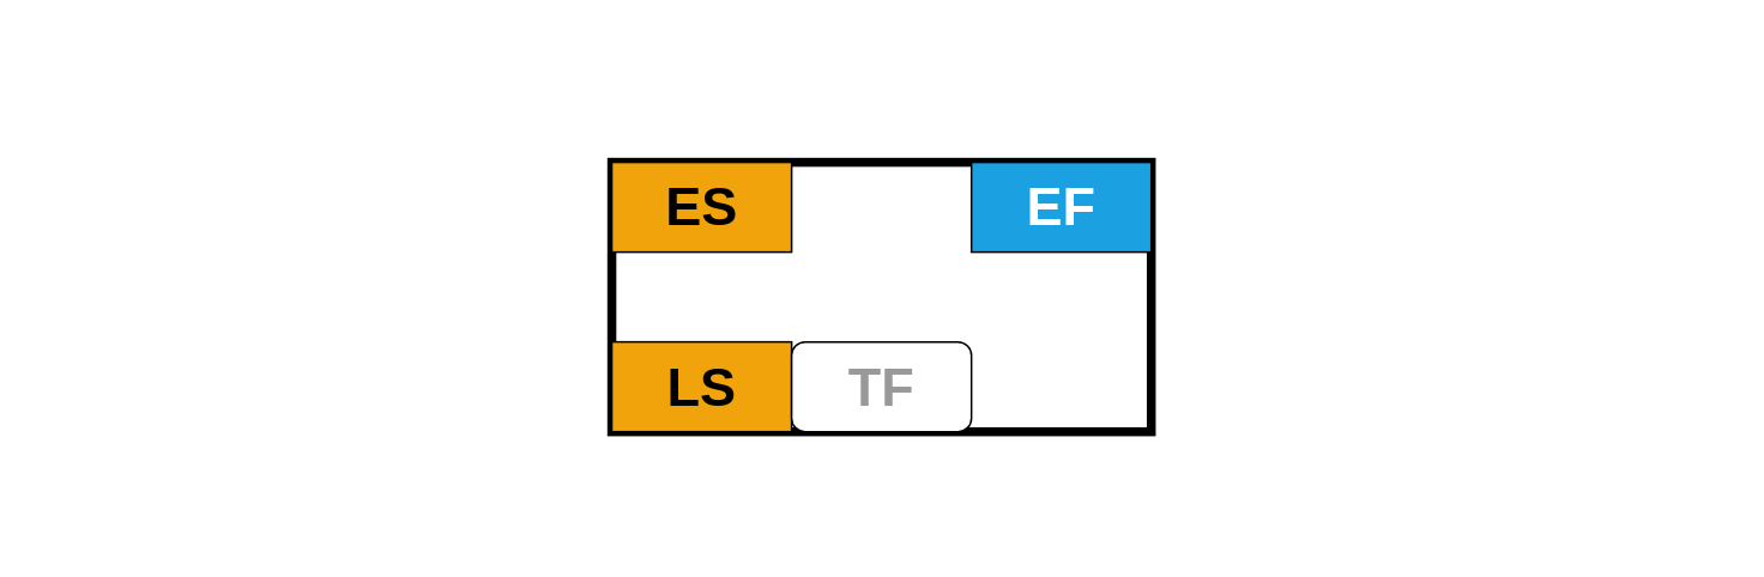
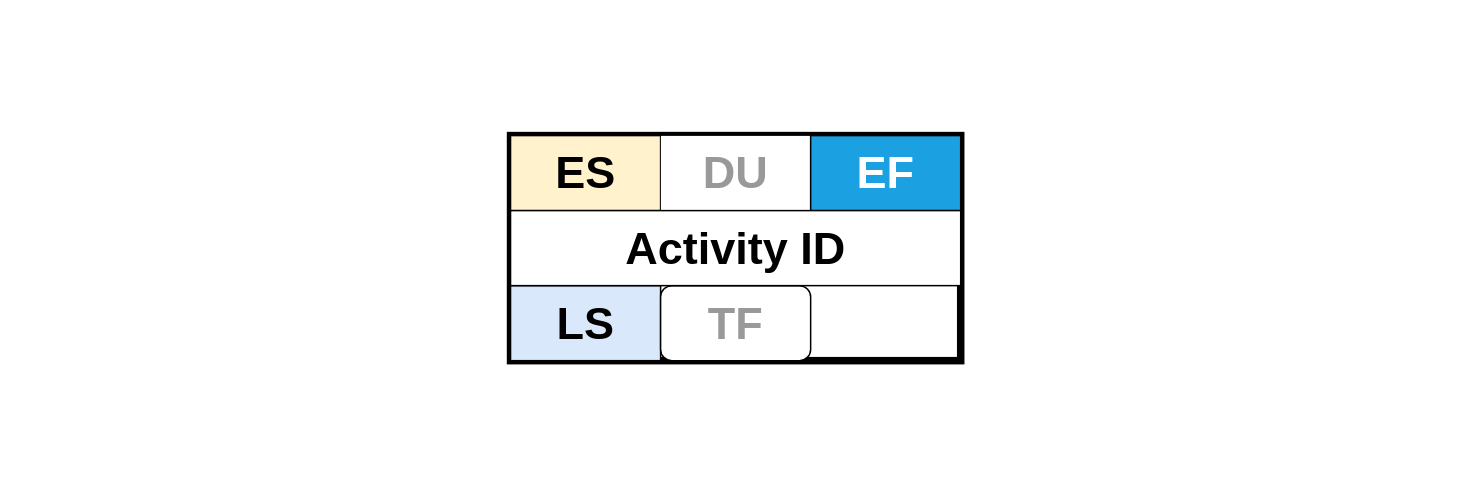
- <mxCell id="4" value="&lt;font style=&quot;font-size: 60px;&quot;&gt;&lt;b&gt;ES&lt;/b&gt;&lt;/font&gt;" style="rounded=0;whiteSpace=wrap;html=1;fillColor=#f0a30a;strokeColor=default;fontColor=#000000;strokeWidth=2;" parent="1" vertex="1"><mxGeometry x="680" y="180" width="200" height="100" as="geometry" /></mxCell>
+ <mxCell id="4" value="&lt;font style=&quot;font-size: 60px;&quot;&gt;&lt;b&gt;ES&lt;/b&gt;&lt;/font&gt;" style="rounded=0;whiteSpace=wrap;html=1;fillColor=#fff2cc;strokeColor=default;fontColor=#000000;strokeWidth=2;" parent="1" vertex="1"><mxGeometry x="680" y="180" width="200" height="100" as="geometry" /></mxCell>
+ <mxCell id="5" value="&lt;font color=&quot;#999999&quot; style=&quot;font-size: 60px;&quot;&gt;&lt;b&gt;DU&lt;/b&gt;&lt;/font&gt;" style="rounded=0;whiteSpace=wrap;html=1;fillColor=default;" parent="1" vertex="1"><mxGeometry x="880" y="180" width="200" height="100" as="geometry" /></mxCell>
+ <mxCell id="9" value="&lt;b style=&quot;color: rgb(0, 0, 0);&quot;&gt;Activity ID&lt;/b&gt;" style="rounded=0;whiteSpace=wrap;html=1;fontSize=60;fontColor=#999999;strokeColor=default;strokeWidth=2;fillColor=default;" parent="1" vertex="1"><mxGeometry x="680" y="280" width="600" height="100" as="geometry" /></mxCell>
- <mxCell id="7" value="&lt;font style=&quot;font-size: 60px;&quot;&gt;&lt;b&gt;LS&lt;/b&gt;&lt;/font&gt;" style="rounded=0;whiteSpace=wrap;html=1;fillColor=#f0a30a;fontColor=#000000;strokeColor=default;strokeWidth=2;" parent="1" vertex="1"><mxGeometry x="680" y="380" width="200" height="100" as="geometry" /></mxCell>
+ <mxCell id="7" value="&lt;font style=&quot;font-size: 60px;&quot;&gt;&lt;b&gt;LS&lt;/b&gt;&lt;/font&gt;" style="rounded=0;whiteSpace=wrap;html=1;fillColor=#dae8fc;fontColor=#000000;strokeColor=default;strokeWidth=2;" parent="1" vertex="1"><mxGeometry x="680" y="380" width="200" height="100" as="geometry" /></mxCell>
